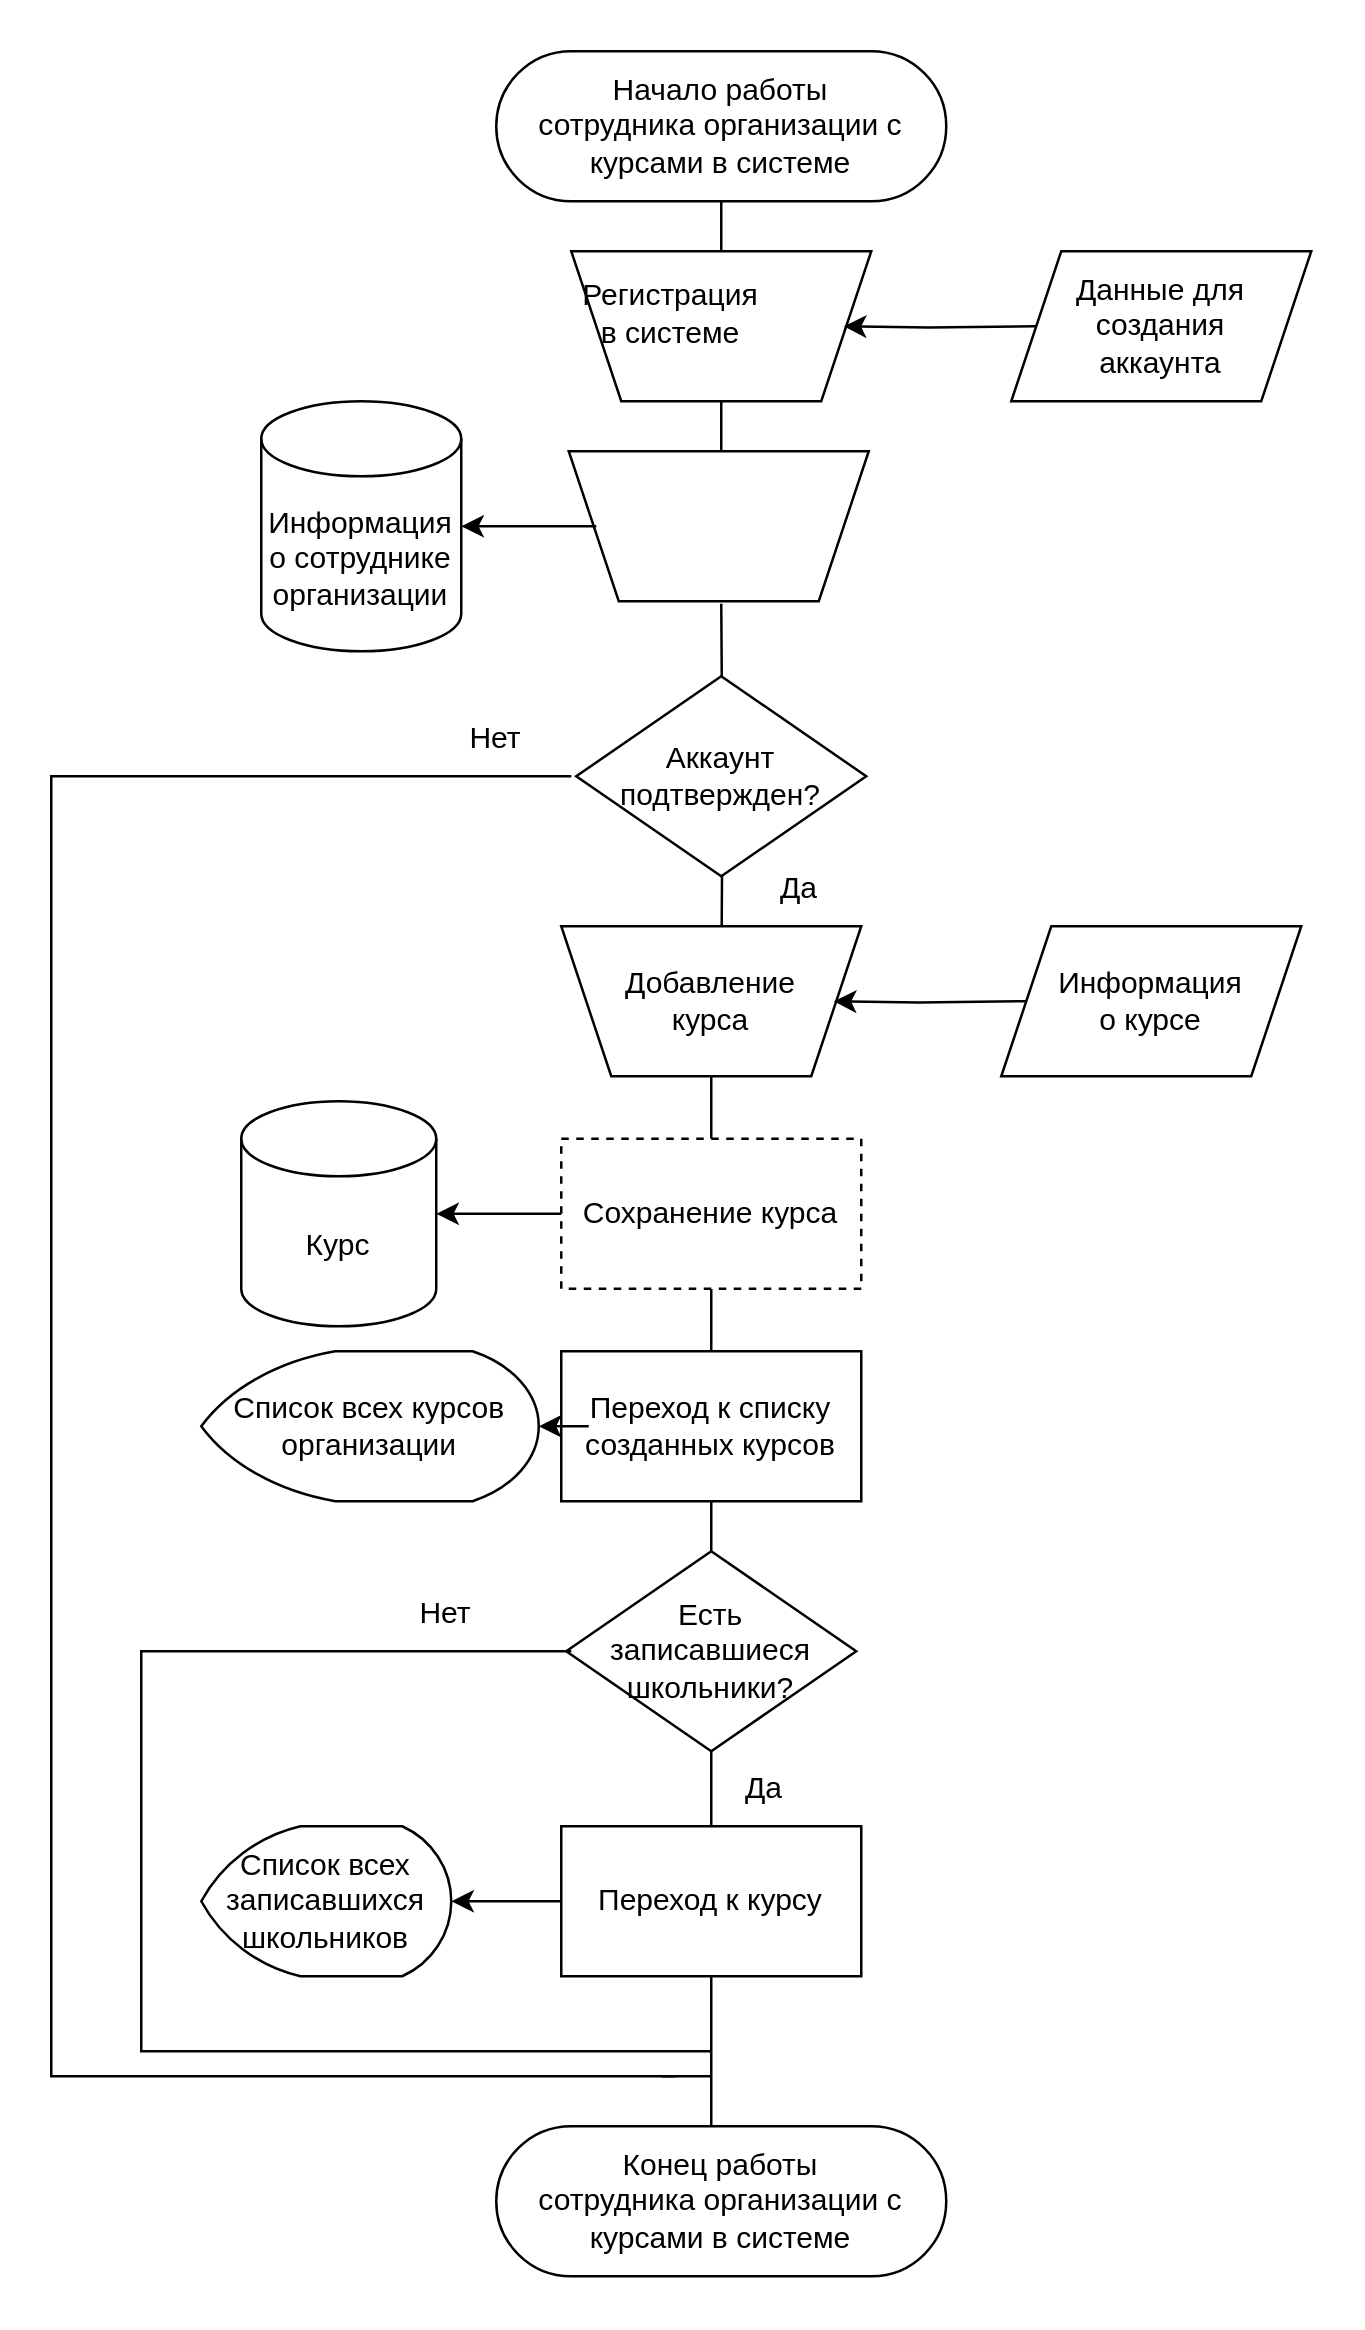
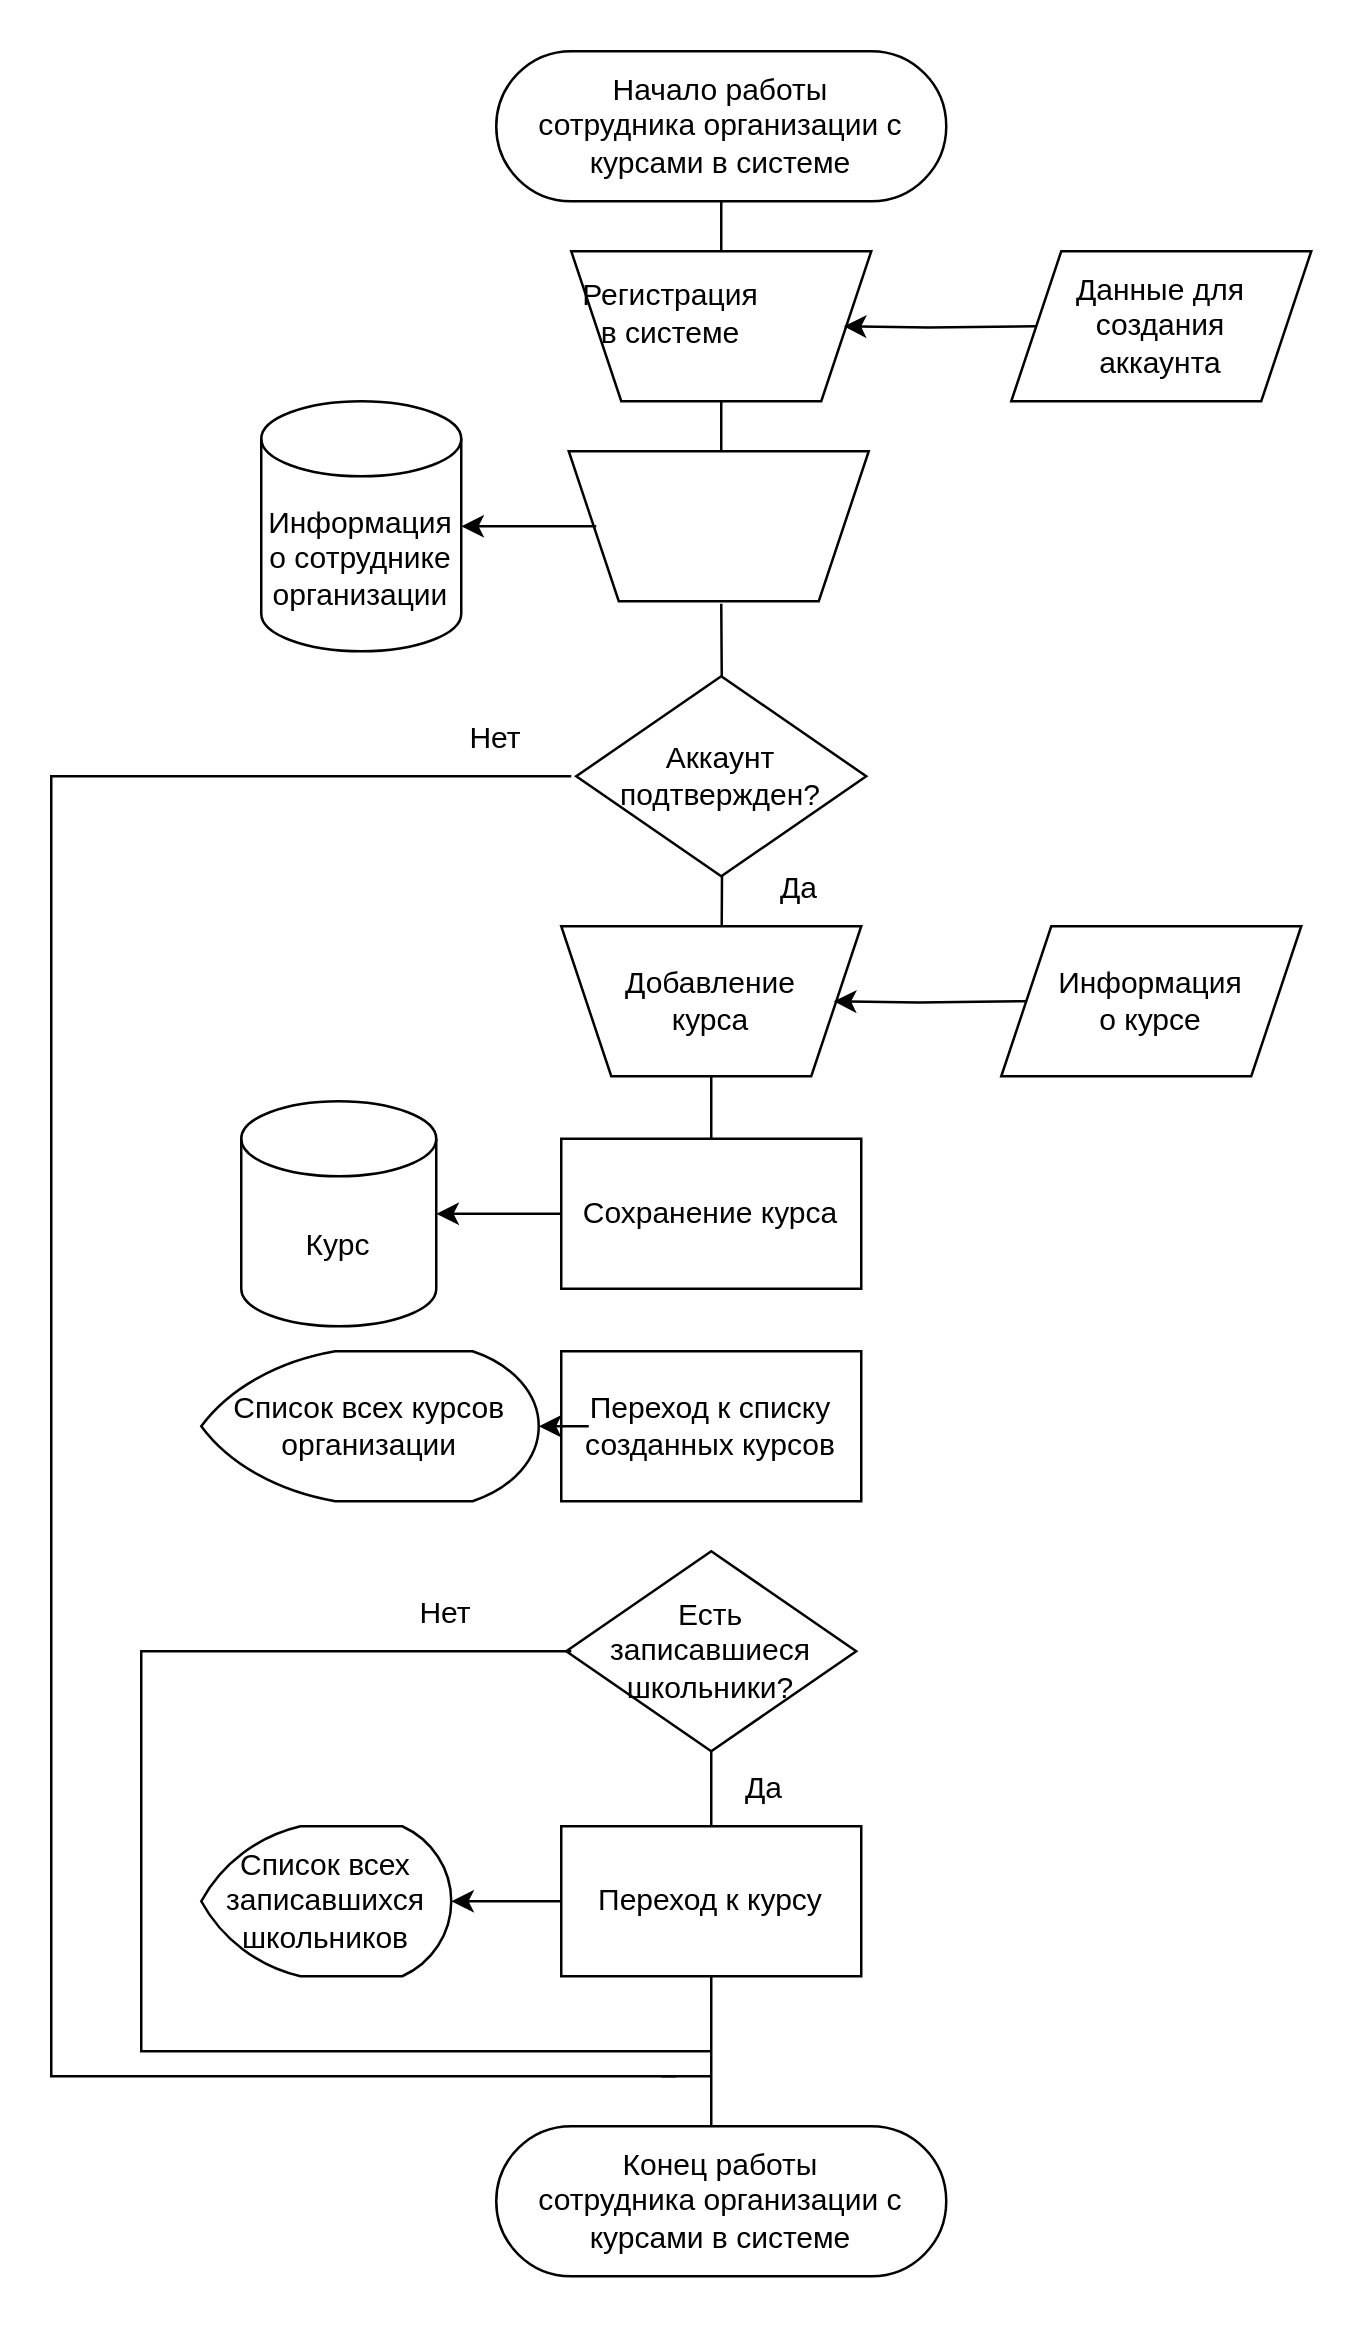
- <mxCell id="21" value="Сохранение курса" style="whiteSpace=wrap;html=1;strokeWidth=1;rounded=1;arcSize=0;dashed=1;" vertex="1" parent="1"><mxGeometry x="224" y="455" width="120" height="60" as="geometry" /></mxCell>
+ <mxCell id="21" value="Сохранение курса" style="whiteSpace=wrap;html=1;strokeWidth=1;rounded=1;arcSize=0;" vertex="1" parent="1"><mxGeometry x="224" y="455" width="120" height="60" as="geometry" /></mxCell>
- <mxCell id="20" value="" style="edgeStyle=orthogonalEdgeStyle;rounded=0;orthogonalLoop=1;jettySize=auto;html=1;endArrow=none;endFill=0;" edge="1" parent="1" source="21" target="25"><mxGeometry relative="1" as="geometry" /></mxCell>
